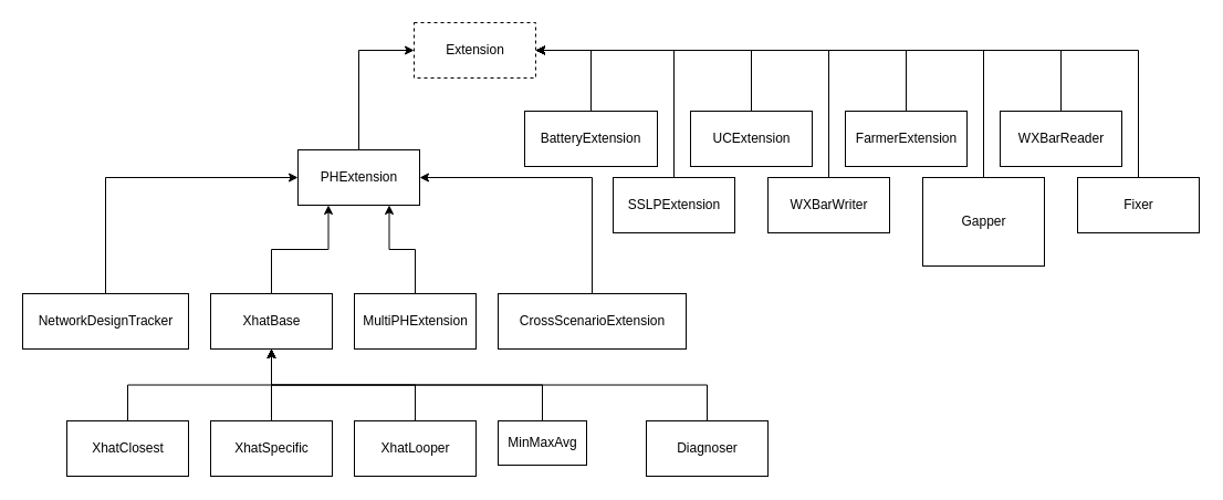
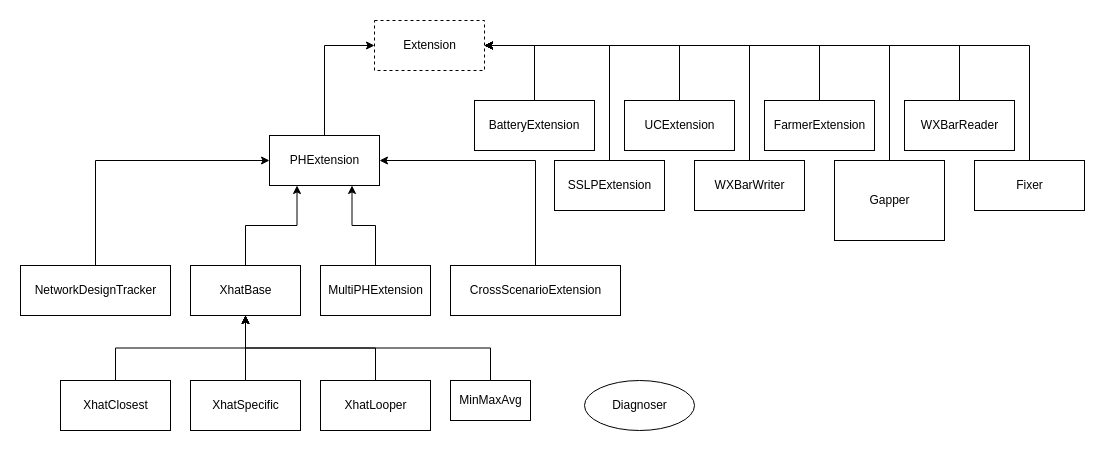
- <mxCell id="37" style="edgeStyle=orthogonalEdgeStyle;rounded=0;orthogonalLoop=1;jettySize=auto;html=1;entryX=0.5;entryY=1;entryDx=0;entryDy=0;exitX=0.5;exitY=0;exitDx=0;exitDy=0;" edge="1" parent="1" source="38" target="24"><mxGeometry relative="1" as="geometry" /></mxCell>
- <mxCell id="38" value="Diagnoser" style="html=1;" vertex="1" parent="1"><mxGeometry x="584" y="380" width="110" height="50" as="geometry" /></mxCell>
+ <mxCell id="38" value="Diagnoser" style="ellipse;html=1;" vertex="1" parent="1"><mxGeometry x="584" y="380" width="110" height="50" as="geometry" /></mxCell>
